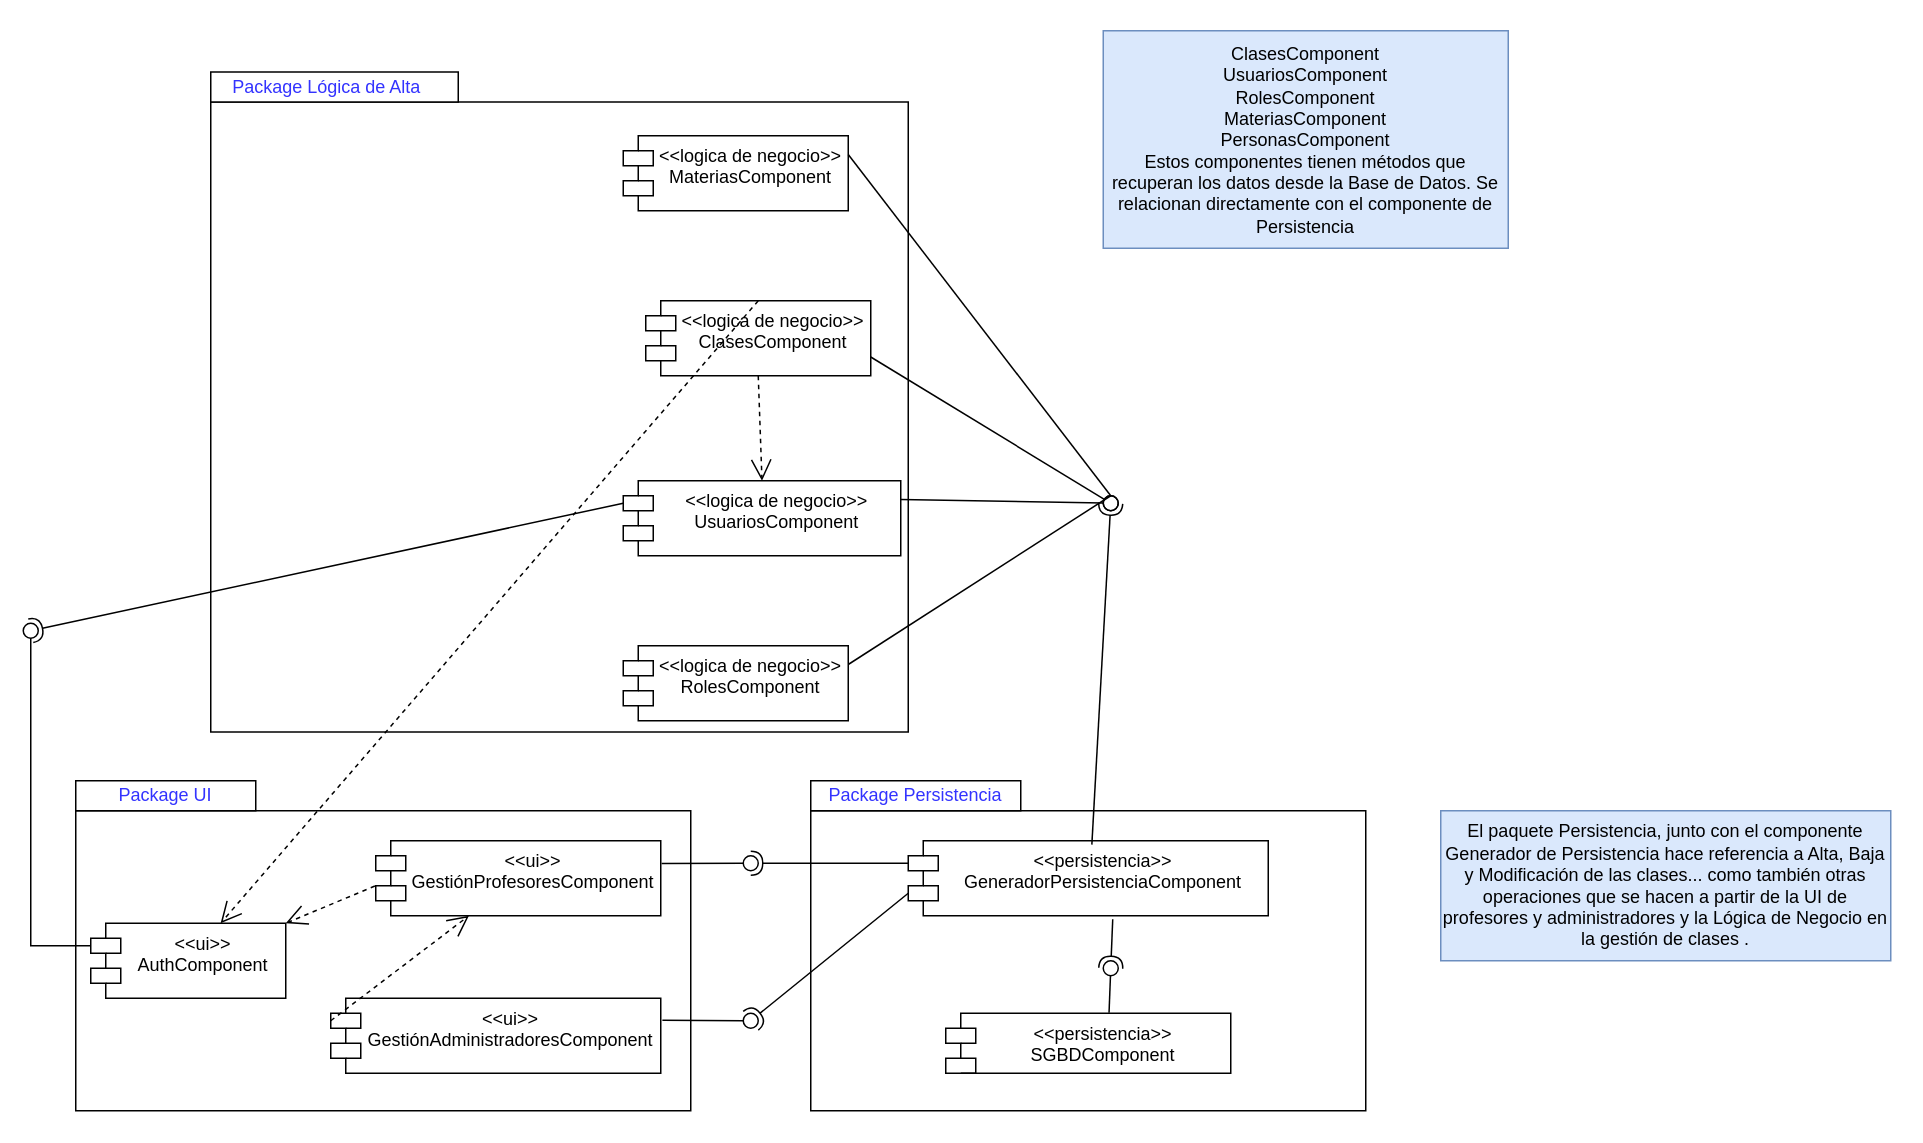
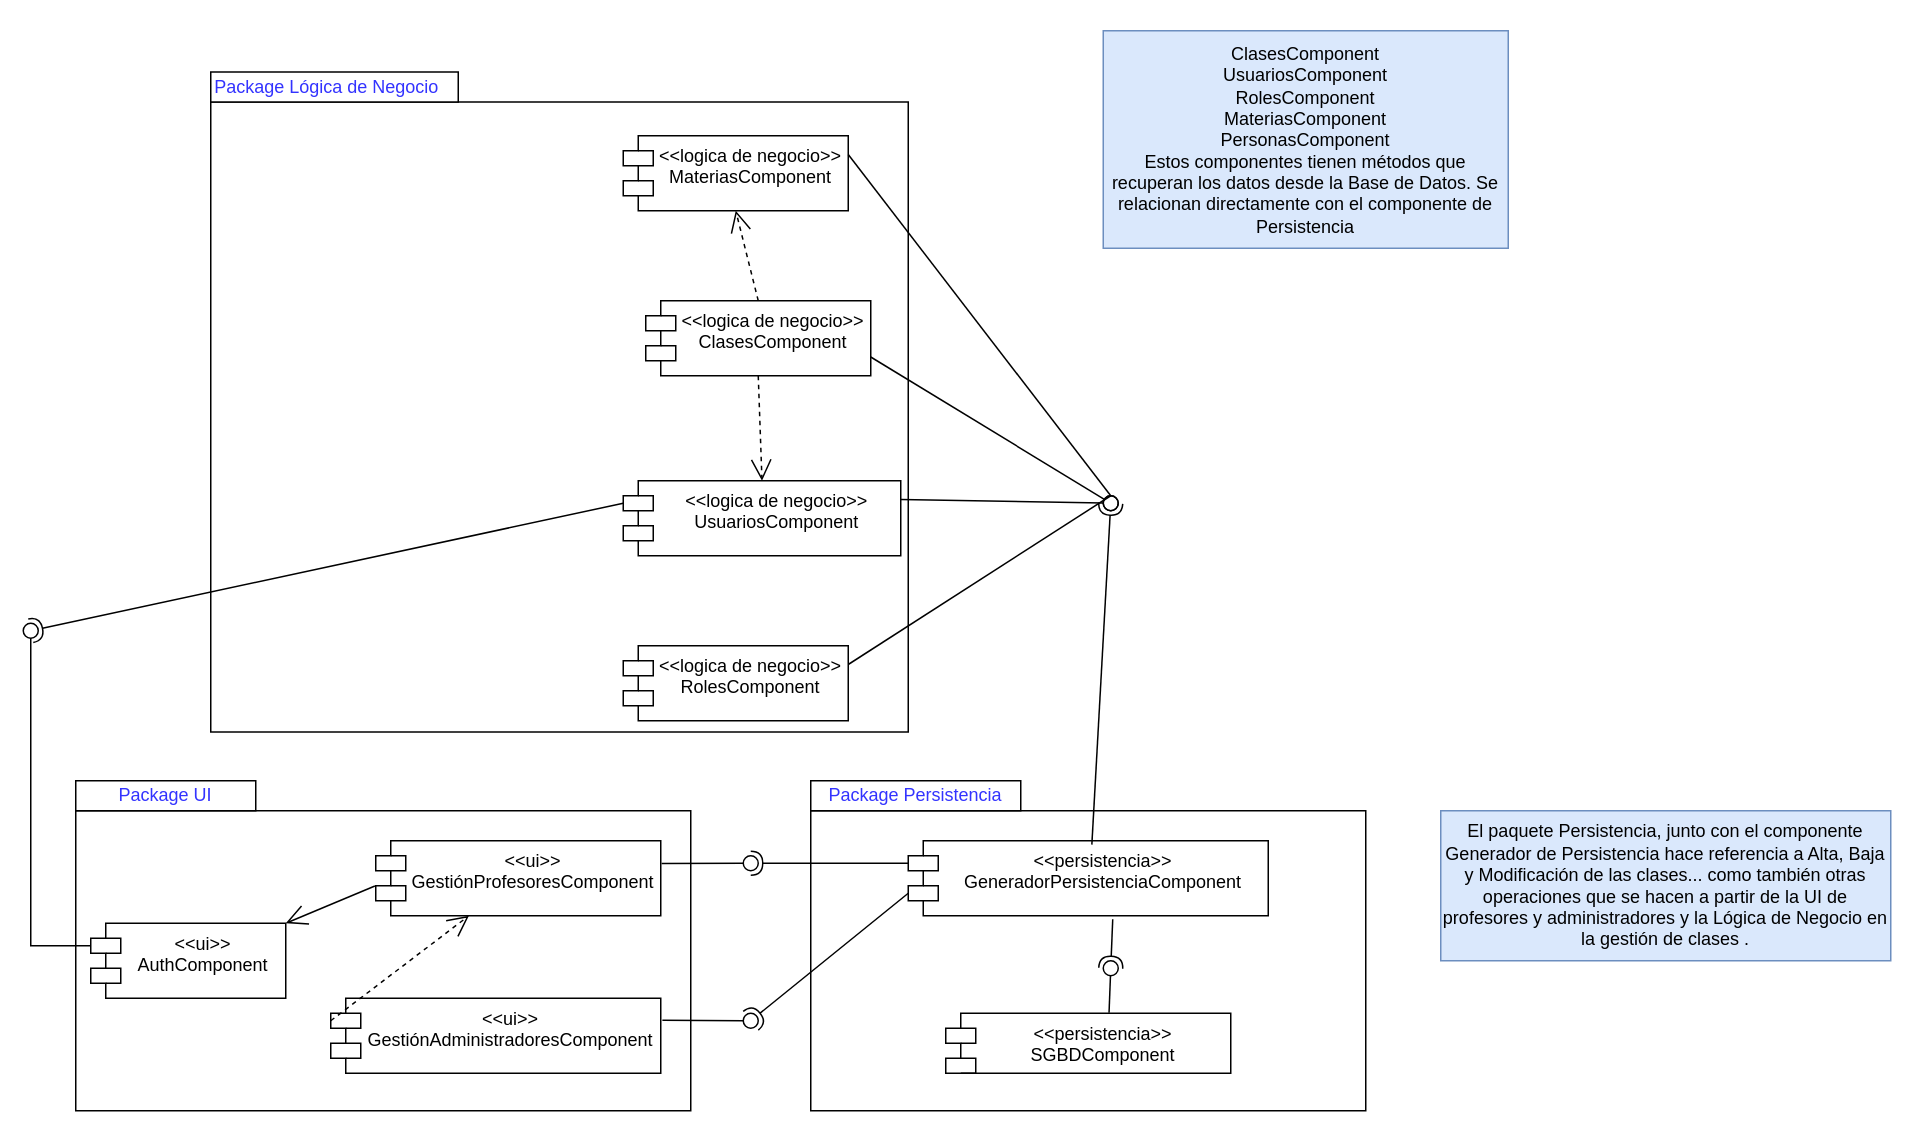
- <mxCell id="16" value="Package Lógica de Alta" style="text;html=1;strokeColor=none;fillColor=none;align=center;verticalAlign=middle;whiteSpace=wrap;rounded=0;fontColor=#3333FF;" parent="1" vertex="1"><mxGeometry x="140" y="42.5" width="155" height="30" as="geometry" /></mxCell>
+ <mxCell id="16" value="Package Lógica de Negocio" style="text;html=1;strokeColor=none;fillColor=none;align=center;verticalAlign=middle;whiteSpace=wrap;rounded=0;fontColor=#3333FF;" parent="1" vertex="1"><mxGeometry x="140" y="42.5" width="155" height="30" as="geometry" /></mxCell>
- <mxCell id="42" value="" style="endArrow=open;endSize=12;dashed=1;html=1;rounded=0;exitX=0.5;exitY=0;exitDx=0;exitDy=0;" parent="1" source="26" target="13" edge="1"><mxGeometry width="160" relative="1" as="geometry"><mxPoint x="395" y="155" as="sourcePoint" /><mxPoint x="310" y="140" as="targetPoint" /></mxGeometry></mxCell>
+ <mxCell id="42" value="" style="endArrow=open;endSize=12;dashed=1;html=1;rounded=0;entryX=0.5;entryY=1;entryDx=0;entryDy=0;exitX=0.5;exitY=0;exitDx=0;exitDy=0;" parent="1" source="26" target="33" edge="1"><mxGeometry width="160" relative="1" as="geometry"><mxPoint x="395" y="155" as="sourcePoint" /><mxPoint x="310" y="140" as="targetPoint" /></mxGeometry></mxCell>
- <mxCell id="40" value="" style="endArrow=open;endSize=12;dashed=1;html=1;rounded=0;entryX=1;entryY=0;entryDx=0;entryDy=0;exitX=-0.003;exitY=0.604;exitDx=0;exitDy=0;exitPerimeter=0;" parent="1" source="14" target="13" edge="1"><mxGeometry width="160" relative="1" as="geometry"><mxPoint x="215" y="609.6" as="sourcePoint" /><mxPoint x="375" y="609.6" as="targetPoint" /></mxGeometry></mxCell>
+ <mxCell id="40" value="" style="endArrow=open;endSize=12;dashed=0;html=1;rounded=0;entryX=1;entryY=0;entryDx=0;entryDy=0;exitX=-0.003;exitY=0.604;exitDx=0;exitDy=0;exitPerimeter=0;" parent="1" source="14" target="13" edge="1"><mxGeometry width="160" relative="1" as="geometry"><mxPoint x="215" y="609.6" as="sourcePoint" /><mxPoint x="375" y="609.6" as="targetPoint" /></mxGeometry></mxCell>
